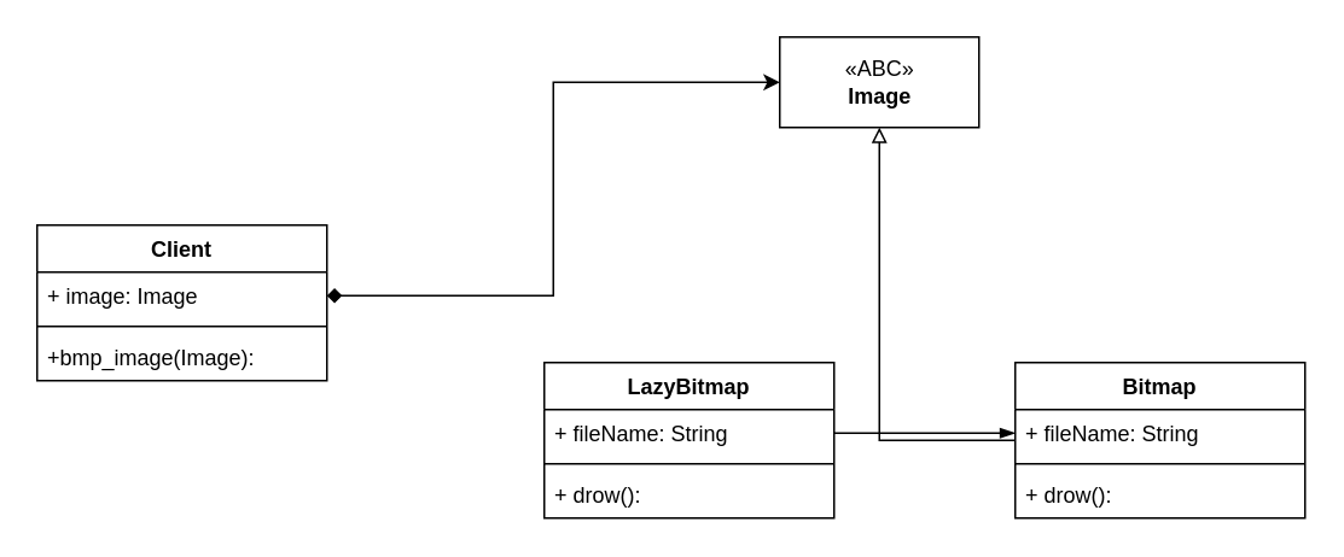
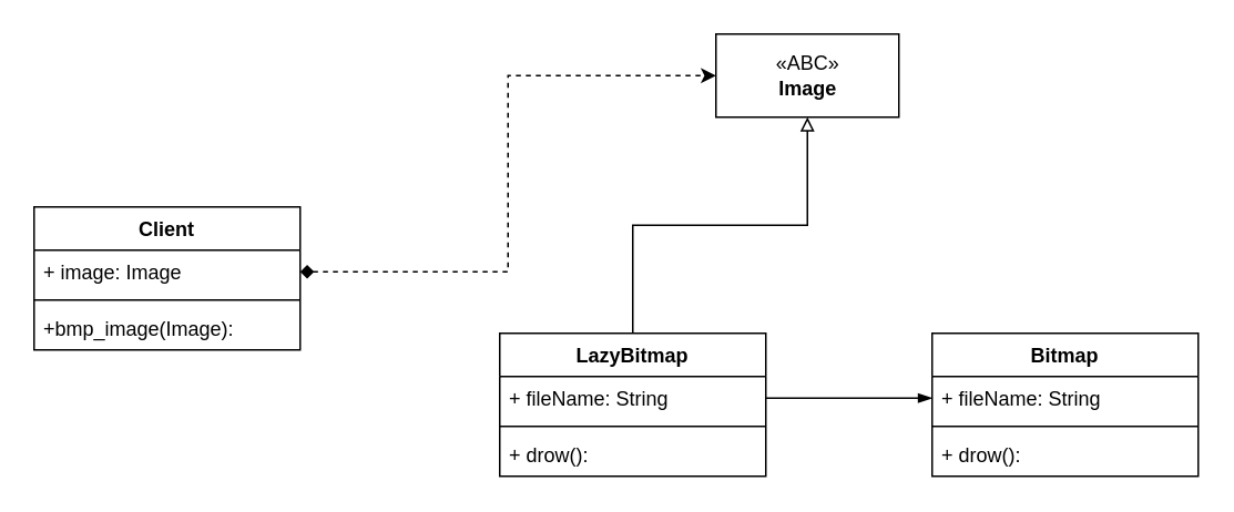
- <mxCell id="11" style="edgeStyle=orthogonalEdgeStyle;rounded=0;orthogonalLoop=1;jettySize=auto;html=1;entryX=0;entryY=0.5;entryDx=0;entryDy=0;startArrow=diamond;startFill=1;" edge="1" parent="1" source="8" target="12"><mxGeometry relative="1" as="geometry" /></mxCell>
+ <mxCell id="11" style="edgeStyle=orthogonalEdgeStyle;rounded=0;orthogonalLoop=1;jettySize=auto;html=1;entryX=0;entryY=0.5;entryDx=0;entryDy=0;startArrow=diamond;startFill=1;dashed=1;" edge="1" parent="1" source="8" target="12"><mxGeometry relative="1" as="geometry" /></mxCell>
+ <mxCell id="13" style="edgeStyle=orthogonalEdgeStyle;rounded=0;orthogonalLoop=1;jettySize=auto;html=1;entryX=0.5;entryY=1;entryDx=0;entryDy=0;startArrow=none;startFill=0;endArrow=block;endFill=0;" edge="1" parent="1" source="14" target="12"><mxGeometry relative="1" as="geometry" /></mxCell>
- <mxCell id="2" style="edgeStyle=orthogonalEdgeStyle;rounded=0;orthogonalLoop=1;jettySize=auto;html=1;startArrow=none;startFill=0;endArrow=block;endFill=0;" edge="1" parent="1" source="3" target="12"><mxGeometry relative="1" as="geometry" /></mxCell>
